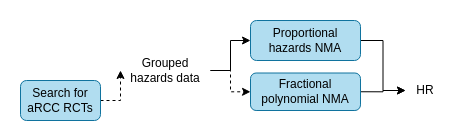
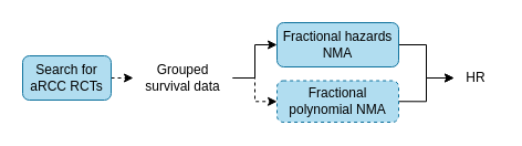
- <mxCell id="8" value="Proportional hazards NMA" style="rounded=1;whiteSpace=wrap;html=1;fillColor=#b1ddf0;strokeColor=#10739e;" vertex="1" parent="1"><mxGeometry x="250" y="20" width="110" height="40" as="geometry" /></mxCell>
+ <mxCell id="8" value="Fractional hazards NMA" style="rounded=1;whiteSpace=wrap;html=1;fillColor=#b1ddf0;strokeColor=#10739e;" vertex="1" parent="1"><mxGeometry x="250" y="20" width="110" height="40" as="geometry" /></mxCell>
- <mxCell id="6" value="Grouped hazards data" style="rounded=1;whiteSpace=wrap;html=1;fillColor=none;strokeColor=none;" vertex="1" parent="1"><mxGeometry x="120" y="50" width="90" height="40" as="geometry" /></mxCell>
+ <mxCell id="6" value="Grouped survival data" style="rounded=1;whiteSpace=wrap;html=1;fillColor=none;strokeColor=none;" vertex="1" parent="1"><mxGeometry x="120" y="50" width="90" height="40" as="geometry" /></mxCell>
- <mxCell id="11" value="HR" style="rounded=1;whiteSpace=wrap;html=1;fillColor=none;strokeColor=none;" vertex="1" parent="1"><mxGeometry x="405" y="77.5" width="40" height="25" as="geometry" /></mxCell>
+ <mxCell id="11" value="HR" style="rounded=1;whiteSpace=wrap;html=1;fillColor=none;strokeColor=none;" vertex="1" parent="1"><mxGeometry x="410" y="57.5" width="40" height="25" as="geometry" /></mxCell>
- <mxCell id="10" value="Fractional polynomial NMA" style="rounded=1;whiteSpace=wrap;html=1;fillColor=#b1ddf0;strokeColor=#10739e;" vertex="1" parent="1"><mxGeometry x="250" y="72.5" width="110" height="37.5" as="geometry" /></mxCell>
+ <mxCell id="10" value="Fractional polynomial NMA" style="rounded=1;whiteSpace=wrap;html=1;fillColor=#b1ddf0;strokeColor=#10739e;dashed=1;" vertex="1" parent="1"><mxGeometry x="250" y="72.5" width="110" height="37.5" as="geometry" /></mxCell>
- <mxCell id="3" value="Search for aRCC RCTs" style="rounded=1;whiteSpace=wrap;html=1;fillColor=#b1ddf0;strokeColor=#10739e;" vertex="1" parent="1"><mxGeometry x="20" y="80" width="80" height="40" as="geometry" /></mxCell>
+ <mxCell id="3" value="Search for aRCC RCTs" style="rounded=1;whiteSpace=wrap;html=1;fillColor=#b1ddf0;strokeColor=#10739e;" vertex="1" parent="1"><mxGeometry x="20" y="50" width="80" height="40" as="geometry" /></mxCell>
